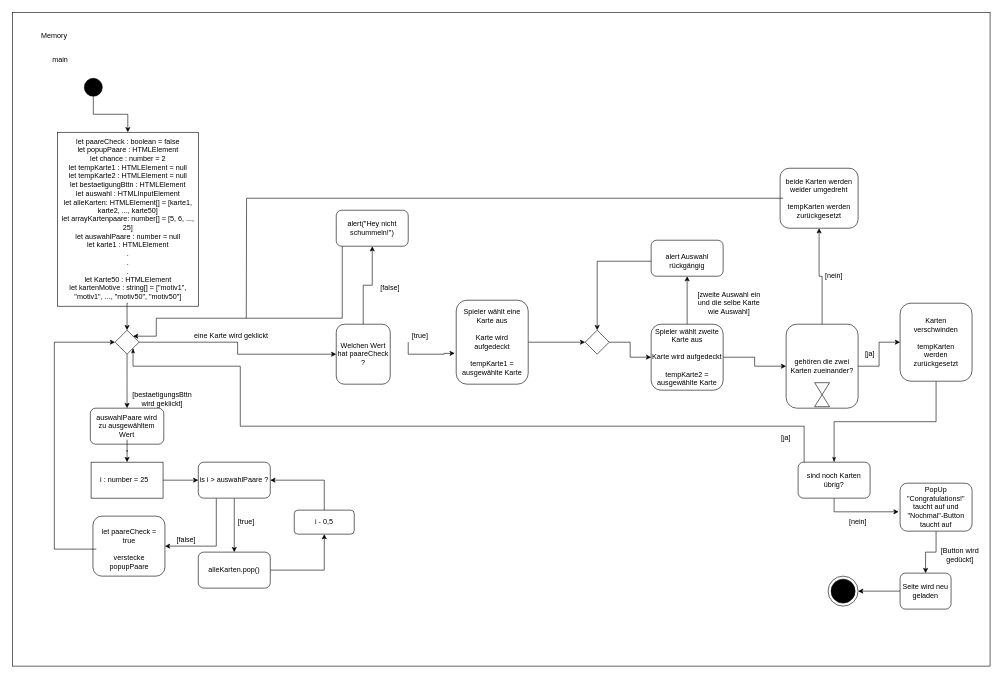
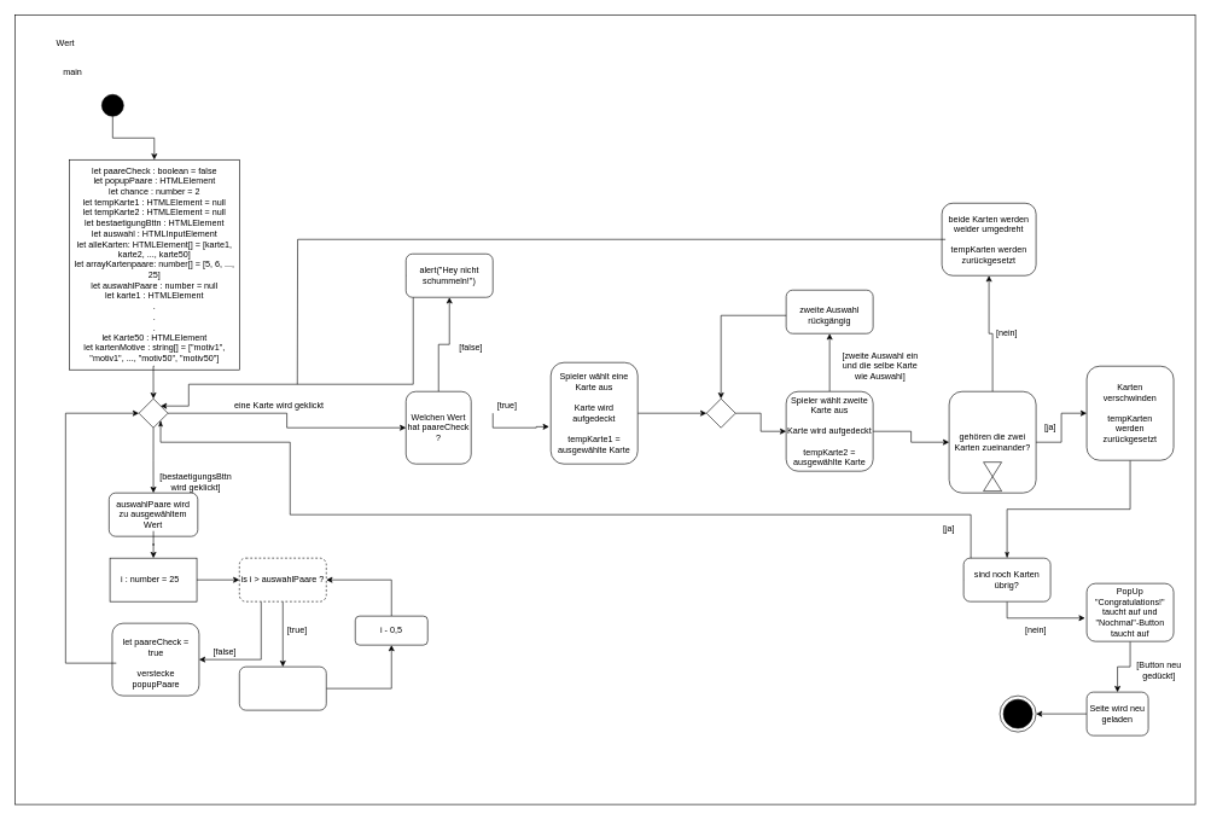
- <mxCell id="3" value="Memory" style="text;html=1;strokeColor=none;fillColor=none;align=center;verticalAlign=middle;whiteSpace=wrap;rounded=0;" vertex="1" parent="1"><mxGeometry x="70" y="50" width="40" height="20" as="geometry" /></mxCell>
+ <mxCell id="3" value="Wert" style="text;html=1;strokeColor=none;fillColor=none;align=center;verticalAlign=middle;whiteSpace=wrap;rounded=0;" vertex="1" parent="1"><mxGeometry x="70" y="50" width="40" height="20" as="geometry" /></mxCell>
- <mxCell id="52" value="alert Auswahl rückgängig" style="text;html=1;strokeColor=none;fillColor=none;align=center;verticalAlign=middle;whiteSpace=wrap;rounded=0;" vertex="1" parent="1"><mxGeometry x="1085" y="410" width="120" height="50" as="geometry" /></mxCell>
+ <mxCell id="52" value="zweite Auswahl rückgängig" style="text;html=1;strokeColor=none;fillColor=none;align=center;verticalAlign=middle;whiteSpace=wrap;rounded=0;" vertex="1" parent="1"><mxGeometry x="1085" y="410" width="120" height="50" as="geometry" /></mxCell>
- <mxCell id="22" value="is i &amp;gt; auswahlPaare ?" style="rounded=1;whiteSpace=wrap;html=1;fillColor=#ffffff;" vertex="1" parent="1"><mxGeometry x="330" y="770" width="120" height="60" as="geometry" /></mxCell>
+ <mxCell id="22" value="is i &amp;gt; auswahlPaare ?" style="rounded=1;whiteSpace=wrap;html=1;fillColor=#ffffff;dashed=1;" vertex="1" parent="1"><mxGeometry x="330" y="770" width="120" height="60" as="geometry" /></mxCell>
- <mxCell id="62" value="[Button wird gedückt]" style="text;html=1;strokeColor=none;fillColor=none;align=center;verticalAlign=middle;whiteSpace=wrap;rounded=0;" vertex="1" parent="1"><mxGeometry x="1560" y="915" width="80" height="20" as="geometry" /></mxCell>
+ <mxCell id="62" value="[Button neu gedückt]" style="text;html=1;strokeColor=none;fillColor=none;align=center;verticalAlign=middle;whiteSpace=wrap;rounded=0;" vertex="1" parent="1"><mxGeometry x="1560" y="915" width="80" height="20" as="geometry" /></mxCell>
- <mxCell id="26" value="alleKarten.pop()" style="text;html=1;strokeColor=none;fillColor=none;align=center;verticalAlign=middle;whiteSpace=wrap;rounded=0;" vertex="1" parent="1"><mxGeometry x="340" y="930" width="100" height="40" as="geometry" /></mxCell>
